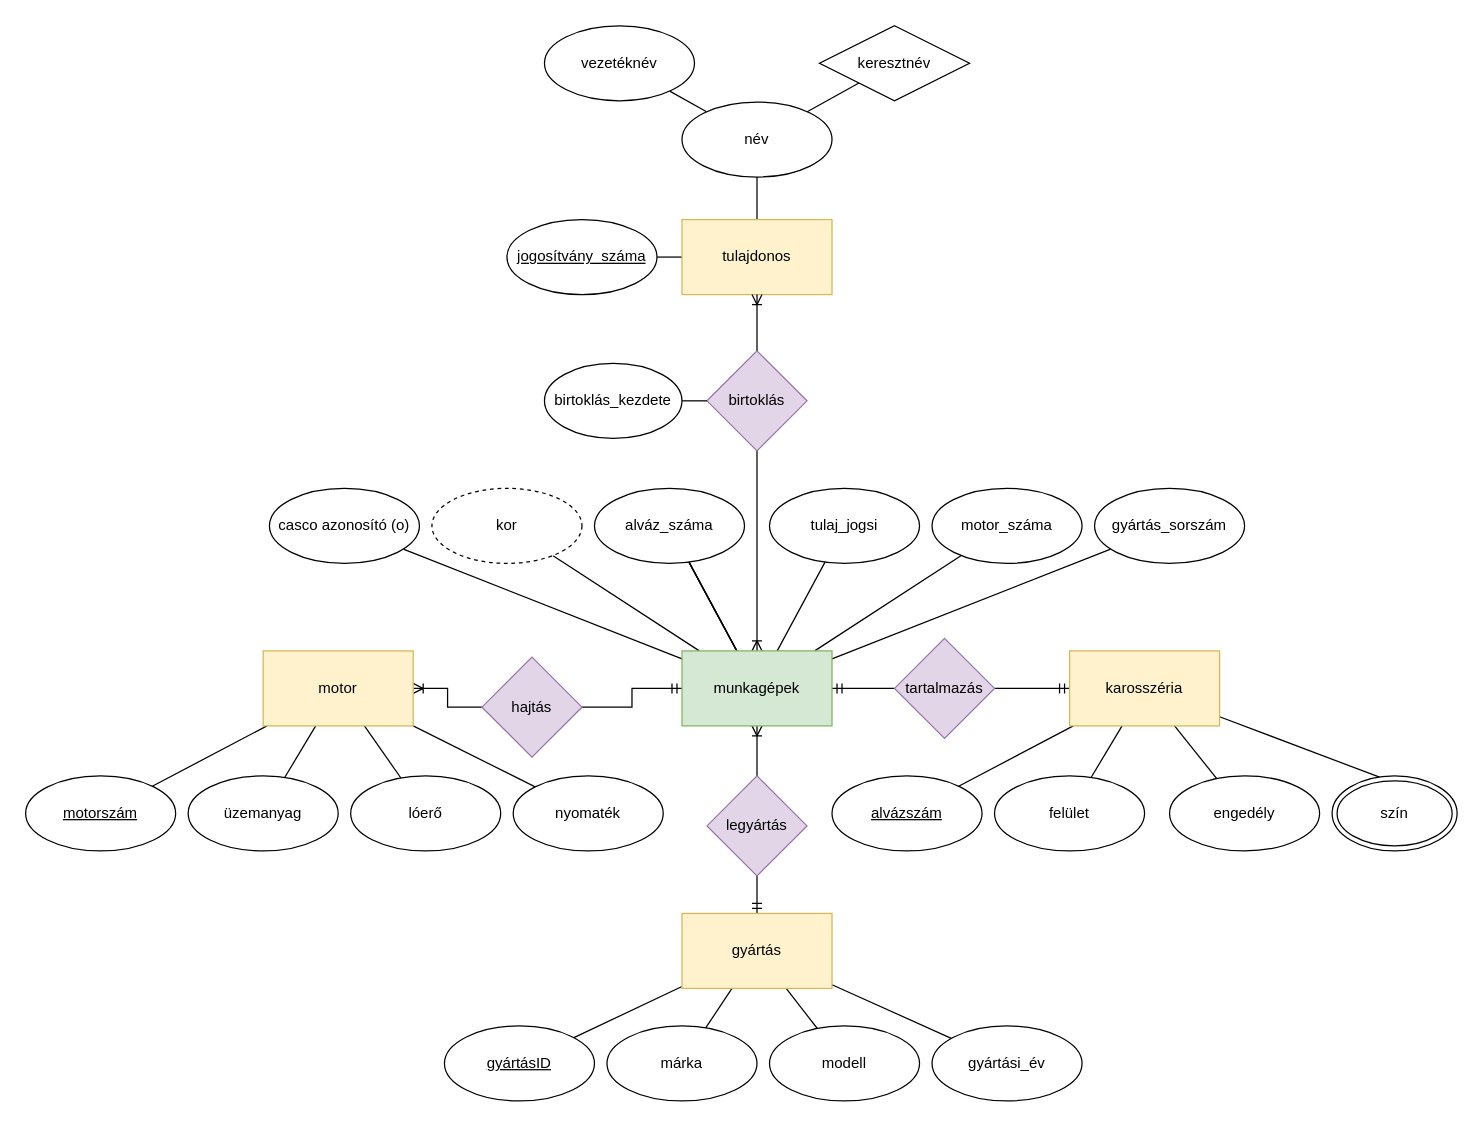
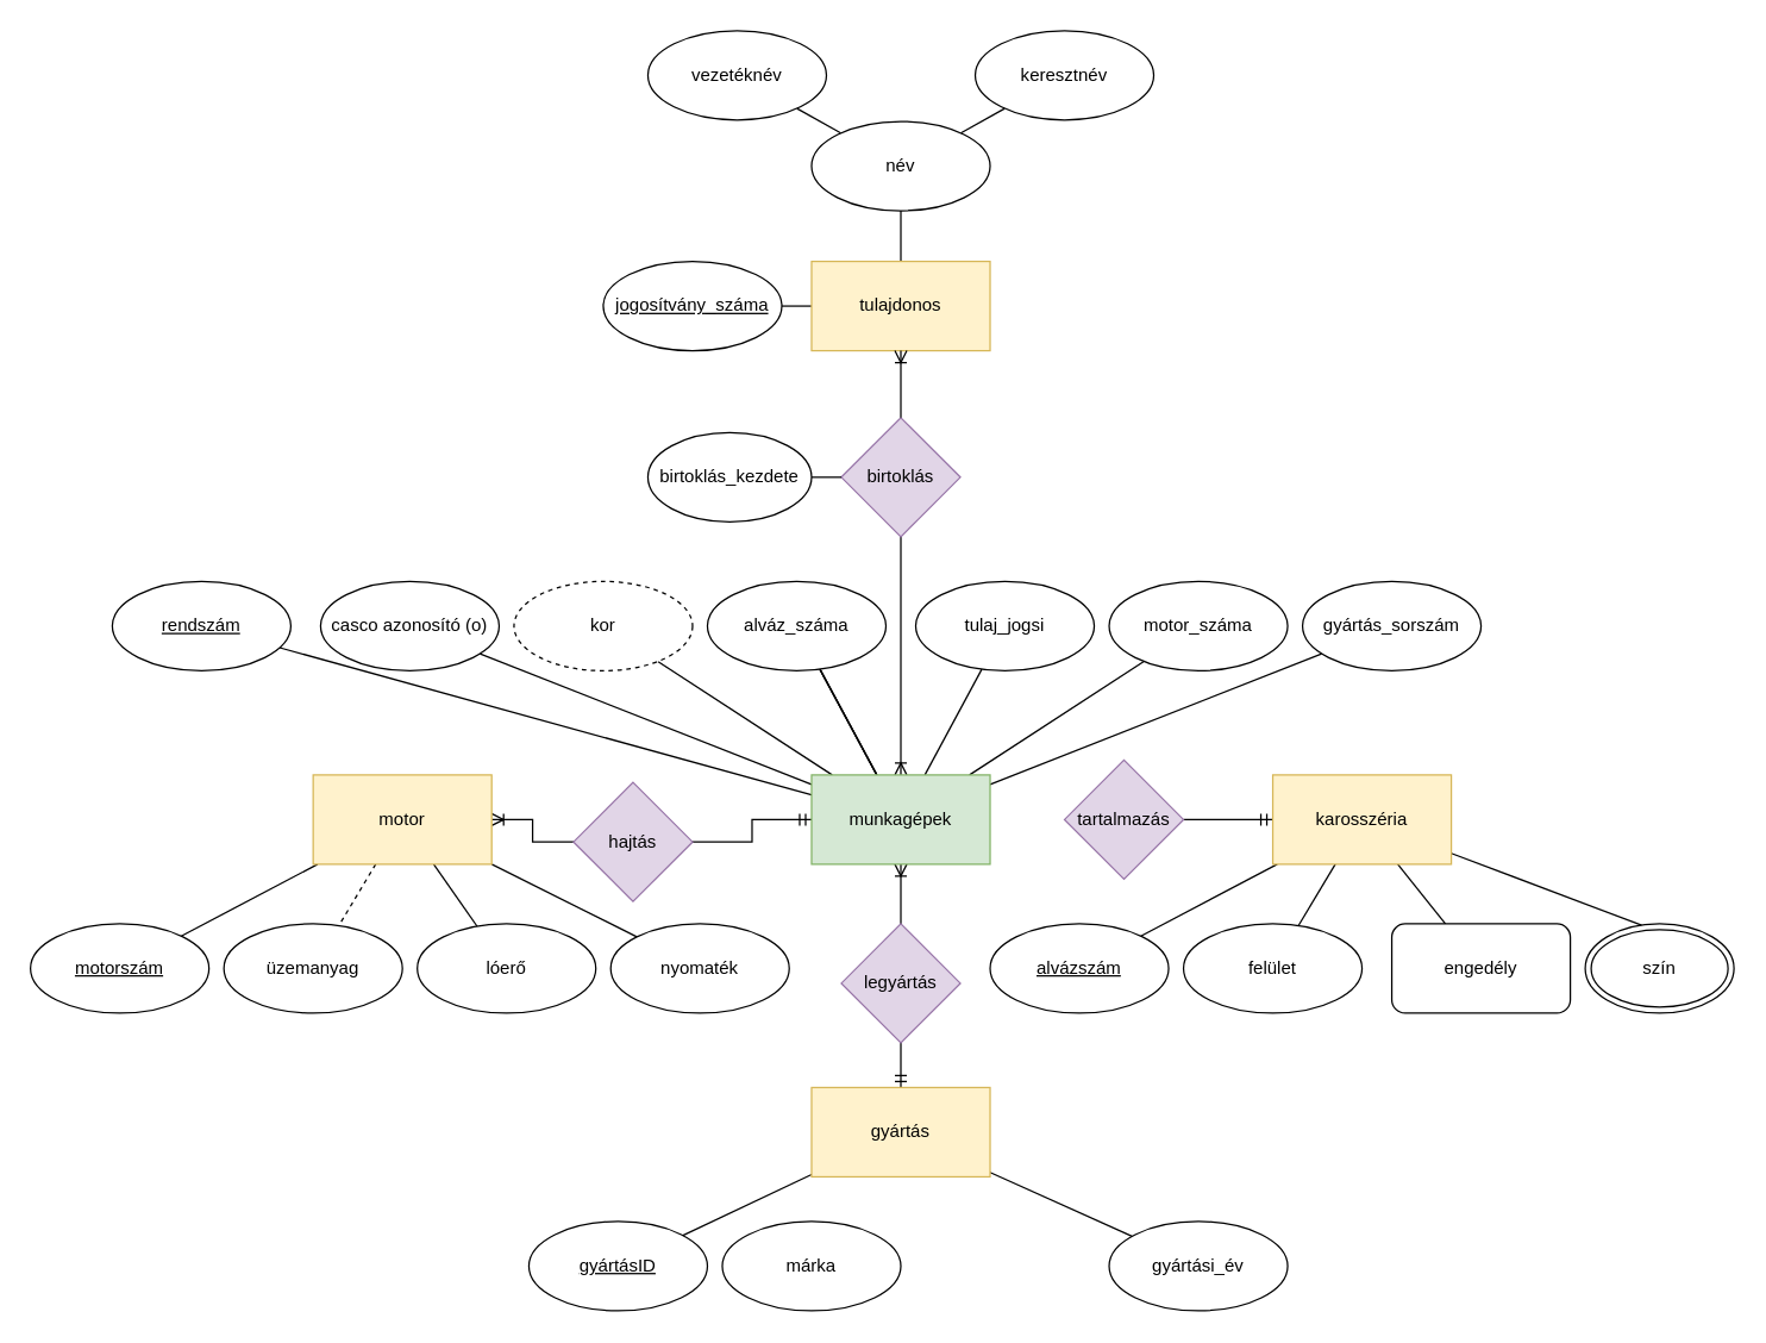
- <mxCell id="53" value="keresztnév" style="rhombus;whiteSpace=wrap;html=1;" parent="1" vertex="1"><mxGeometry x="655" y="20" width="120" height="60" as="geometry" /></mxCell>
+ <mxCell id="53" value="keresztnév" style="ellipse;whiteSpace=wrap;html=1;rounded=0;" parent="1" vertex="1"><mxGeometry x="655" y="20" width="120" height="60" as="geometry" /></mxCell>
+ <mxCell id="41" value="rendszám" style="ellipse;whiteSpace=wrap;html=1;rounded=0;fontStyle=4" parent="1" vertex="1"><mxGeometry x="75" y="390" width="120" height="60" as="geometry" /></mxCell>
+ <mxCell id="6" value="" style="rounded=0;orthogonalLoop=1;jettySize=auto;html=1;endArrow=none;endFill=0;" parent="1" source="15" target="41" edge="1"><mxGeometry relative="1" as="geometry" /></mxCell>
- <mxCell id="3" value="" style="edgeStyle=orthogonalEdgeStyle;rounded=0;orthogonalLoop=1;jettySize=auto;html=1;endArrow=none;endFill=0;startArrow=ERmandOne;startFill=0;" parent="1" source="15" target="21" edge="1"><mxGeometry relative="1" as="geometry" /></mxCell>
- <mxCell id="30" value="" style="edgeStyle=none;rounded=0;orthogonalLoop=1;jettySize=auto;html=1;endArrow=none;endFill=0;" parent="1" source="33" target="55" edge="1"><mxGeometry relative="1" as="geometry" /></mxCell>
+ <mxCell id="30" value="" style="edgeStyle=none;rounded=0;orthogonalLoop=1;jettySize=auto;html=1;endArrow=none;endFill=0;dashed=1;" parent="1" source="33" target="55" edge="1"><mxGeometry relative="1" as="geometry" /></mxCell>
- <mxCell id="61" value="engedély" style="ellipse;whiteSpace=wrap;html=1;rounded=0;" parent="1" vertex="1"><mxGeometry x="935" y="620" width="120" height="60" as="geometry" /></mxCell>
+ <mxCell id="61" value="engedély" style="whiteSpace=wrap;html=1;rounded=1;" parent="1" vertex="1"><mxGeometry x="935" y="620" width="120" height="60" as="geometry" /></mxCell>
- <mxCell id="37" value="" style="edgeStyle=none;rounded=0;orthogonalLoop=1;jettySize=auto;html=1;endArrow=none;endFill=0;" parent="1" source="40" target="63" edge="1"><mxGeometry relative="1" as="geometry" /></mxCell>
- <mxCell id="39" value="" style="edgeStyle=none;rounded=0;orthogonalLoop=1;jettySize=auto;html=1;endArrow=none;endFill=0;" parent="1" source="40" target="65" edge="1"><mxGeometry relative="1" as="geometry" /></mxCell>
- <mxCell id="65" value="modell" style="ellipse;whiteSpace=wrap;html=1;rounded=0;" parent="1" vertex="1"><mxGeometry x="615" y="820" width="120" height="60" as="geometry" /></mxCell>
